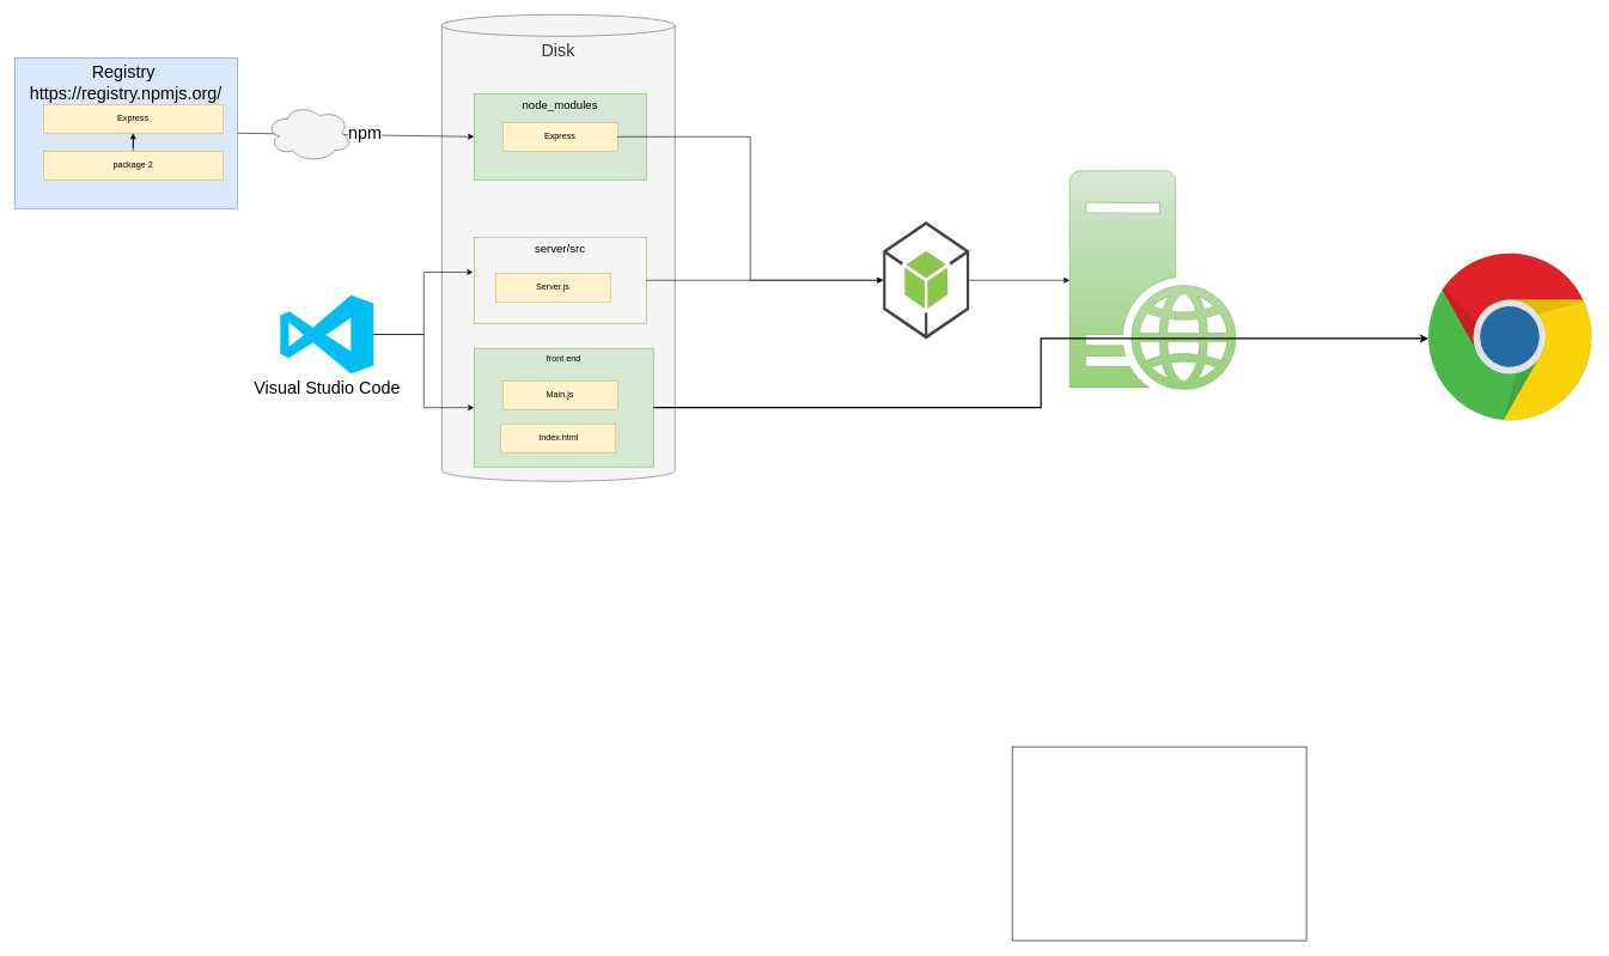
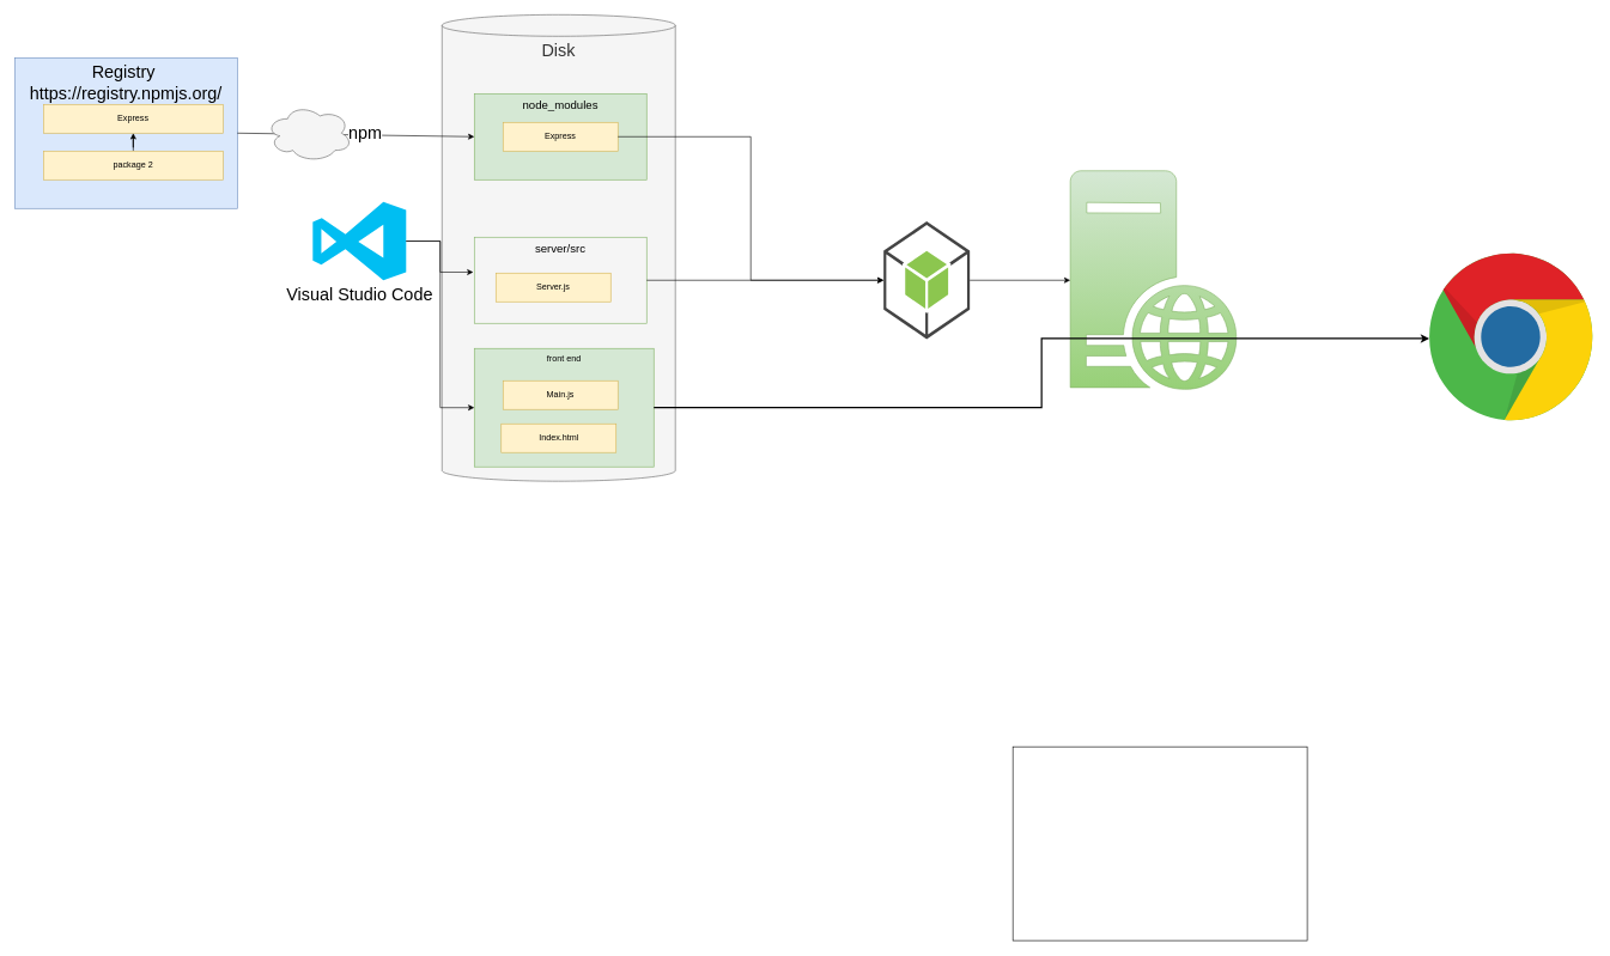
- <mxCell id="18" value="&lt;font style=&quot;font-size: 24px;&quot;&gt;Visual Studio Code&lt;/font&gt;" style="verticalLabelPosition=bottom;html=1;verticalAlign=top;align=center;strokeColor=none;fillColor=#00BEF2;shape=mxgraph.azure.visual_studio_online;" vertex="1" parent="1"><mxGeometry x="390" y="411" width="130" height="109" as="geometry" /></mxCell>
+ <mxCell id="18" value="&lt;font style=&quot;font-size: 24px;&quot;&gt;Visual Studio Code&lt;/font&gt;" style="verticalLabelPosition=bottom;html=1;verticalAlign=top;align=center;strokeColor=none;fillColor=#00BEF2;shape=mxgraph.azure.visual_studio_online;" vertex="1" parent="1"><mxGeometry x="435" y="281" width="130" height="109" as="geometry" /></mxCell>
